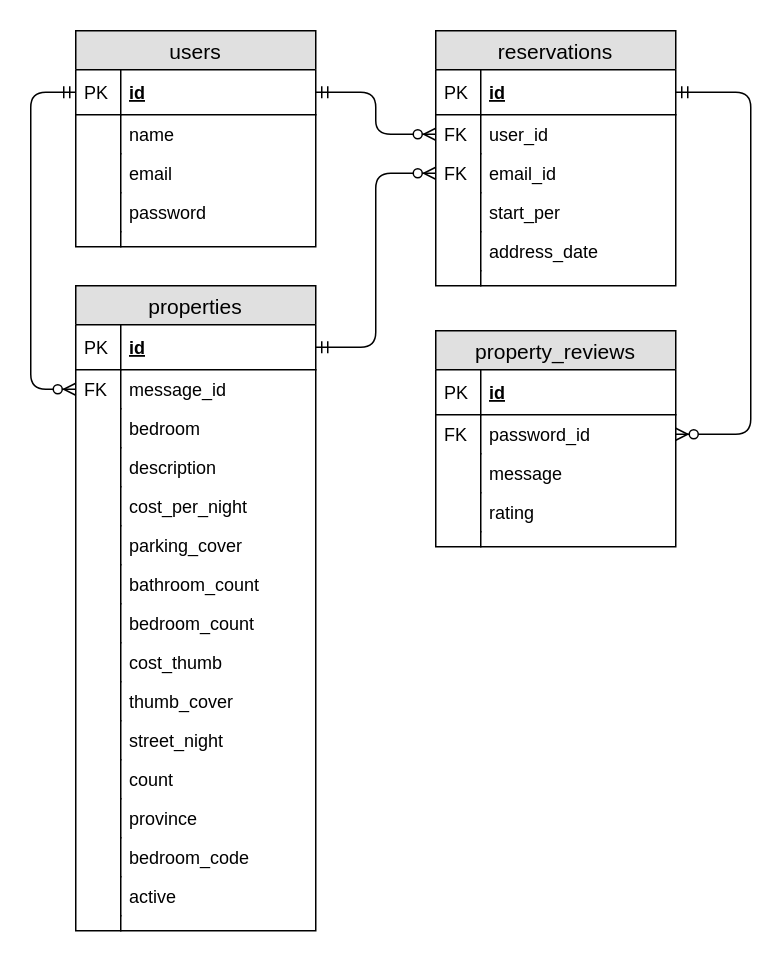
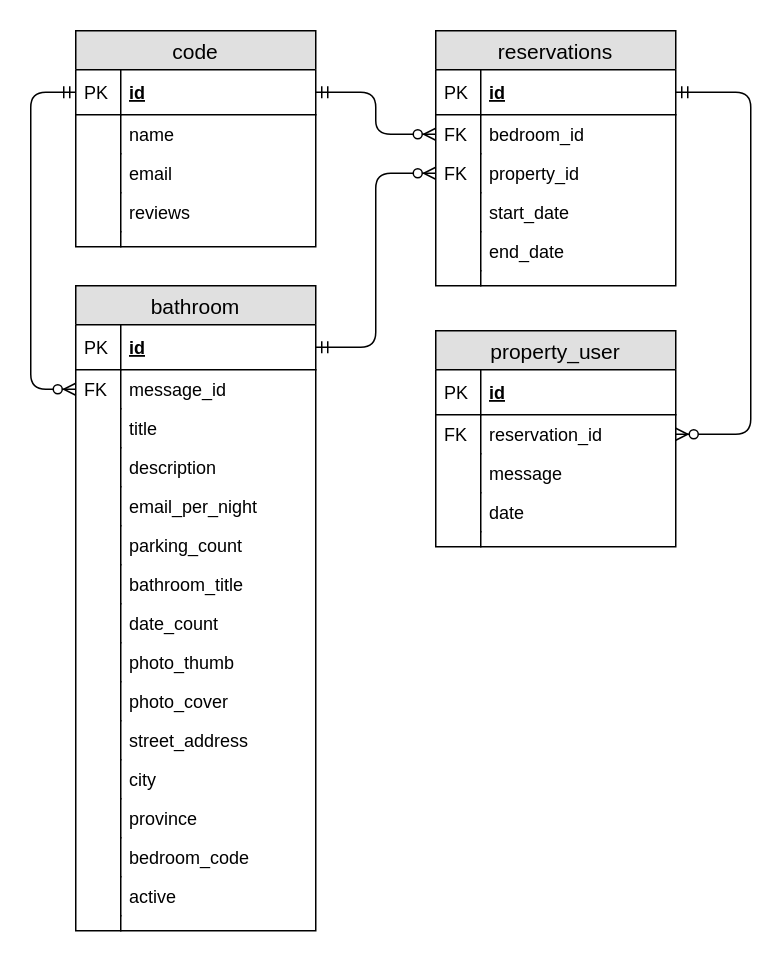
- <mxCell id="2" value="users" style="swimlane;fontStyle=0;childLayout=stackLayout;horizontal=1;startSize=26;fillColor=#e0e0e0;horizontalStack=0;resizeParent=1;resizeParentMax=0;resizeLast=0;collapsible=1;marginBottom=0;swimlaneFillColor=#ffffff;align=center;fontSize=14;" vertex="1" parent="1"><mxGeometry x="50" y="20" width="160" height="144" as="geometry" /></mxCell>
+ <mxCell id="2" value="code" style="swimlane;fontStyle=0;childLayout=stackLayout;horizontal=1;startSize=26;fillColor=#e0e0e0;horizontalStack=0;resizeParent=1;resizeParentMax=0;resizeLast=0;collapsible=1;marginBottom=0;swimlaneFillColor=#ffffff;align=center;fontSize=14;" vertex="1" parent="1"><mxGeometry x="50" y="20" width="160" height="144" as="geometry" /></mxCell>
- <mxCell id="50" value="user_id" style="shape=partialRectangle;top=0;left=0;right=0;bottom=0;align=left;verticalAlign=top;fillColor=none;spacingLeft=34;spacingRight=4;overflow=hidden;rotatable=0;points=[[0,0.5],[1,0.5]];portConstraint=eastwest;dropTarget=0;fontSize=12;" vertex="1" parent="47"><mxGeometry y="56" width="160" height="26" as="geometry" /></mxCell>
+ <mxCell id="50" value="bedroom_id" style="shape=partialRectangle;top=0;left=0;right=0;bottom=0;align=left;verticalAlign=top;fillColor=none;spacingLeft=34;spacingRight=4;overflow=hidden;rotatable=0;points=[[0,0.5],[1,0.5]];portConstraint=eastwest;dropTarget=0;fontSize=12;" vertex="1" parent="47"><mxGeometry y="56" width="160" height="26" as="geometry" /></mxCell>
- <mxCell id="52" value="email_id" style="shape=partialRectangle;top=0;left=0;right=0;bottom=0;align=left;verticalAlign=top;fillColor=none;spacingLeft=34;spacingRight=4;overflow=hidden;rotatable=0;points=[[0,0.5],[1,0.5]];portConstraint=eastwest;dropTarget=0;fontSize=12;" vertex="1" parent="47"><mxGeometry y="82" width="160" height="26" as="geometry" /></mxCell>
+ <mxCell id="52" value="property_id" style="shape=partialRectangle;top=0;left=0;right=0;bottom=0;align=left;verticalAlign=top;fillColor=none;spacingLeft=34;spacingRight=4;overflow=hidden;rotatable=0;points=[[0,0.5],[1,0.5]];portConstraint=eastwest;dropTarget=0;fontSize=12;" vertex="1" parent="47"><mxGeometry y="82" width="160" height="26" as="geometry" /></mxCell>
- <mxCell id="9" value="password" style="shape=partialRectangle;top=0;left=0;right=0;bottom=0;align=left;verticalAlign=top;fillColor=none;spacingLeft=34;spacingRight=4;overflow=hidden;rotatable=0;points=[[0,0.5],[1,0.5]];portConstraint=eastwest;dropTarget=0;fontSize=12;" vertex="1" parent="2"><mxGeometry y="108" width="160" height="26" as="geometry" /></mxCell>
+ <mxCell id="9" value="reviews" style="shape=partialRectangle;top=0;left=0;right=0;bottom=0;align=left;verticalAlign=top;fillColor=none;spacingLeft=34;spacingRight=4;overflow=hidden;rotatable=0;points=[[0,0.5],[1,0.5]];portConstraint=eastwest;dropTarget=0;fontSize=12;" vertex="1" parent="2"><mxGeometry y="108" width="160" height="26" as="geometry" /></mxCell>
- <mxCell id="54" value="start_per" style="shape=partialRectangle;top=0;left=0;right=0;bottom=0;align=left;verticalAlign=top;fillColor=none;spacingLeft=34;spacingRight=4;overflow=hidden;rotatable=0;points=[[0,0.5],[1,0.5]];portConstraint=eastwest;dropTarget=0;fontSize=12;" vertex="1" parent="47"><mxGeometry y="108" width="160" height="26" as="geometry" /></mxCell>
+ <mxCell id="54" value="start_date" style="shape=partialRectangle;top=0;left=0;right=0;bottom=0;align=left;verticalAlign=top;fillColor=none;spacingLeft=34;spacingRight=4;overflow=hidden;rotatable=0;points=[[0,0.5],[1,0.5]];portConstraint=eastwest;dropTarget=0;fontSize=12;" vertex="1" parent="47"><mxGeometry y="108" width="160" height="26" as="geometry" /></mxCell>
- <mxCell id="56" value="address_date" style="shape=partialRectangle;top=0;left=0;right=0;bottom=0;align=left;verticalAlign=top;fillColor=none;spacingLeft=34;spacingRight=4;overflow=hidden;rotatable=0;points=[[0,0.5],[1,0.5]];portConstraint=eastwest;dropTarget=0;fontSize=12;" vertex="1" parent="47"><mxGeometry y="134" width="160" height="26" as="geometry" /></mxCell>
+ <mxCell id="56" value="end_date" style="shape=partialRectangle;top=0;left=0;right=0;bottom=0;align=left;verticalAlign=top;fillColor=none;spacingLeft=34;spacingRight=4;overflow=hidden;rotatable=0;points=[[0,0.5],[1,0.5]];portConstraint=eastwest;dropTarget=0;fontSize=12;" vertex="1" parent="47"><mxGeometry y="134" width="160" height="26" as="geometry" /></mxCell>
- <mxCell id="13" value="properties" style="swimlane;fontStyle=0;childLayout=stackLayout;horizontal=1;startSize=26;fillColor=#e0e0e0;horizontalStack=0;resizeParent=1;resizeParentMax=0;resizeLast=0;collapsible=1;marginBottom=0;swimlaneFillColor=#ffffff;align=center;fontSize=14;" vertex="1" parent="1"><mxGeometry x="50" y="190" width="160" height="430" as="geometry" /></mxCell>
+ <mxCell id="13" value="bathroom" style="swimlane;fontStyle=0;childLayout=stackLayout;horizontal=1;startSize=26;fillColor=#e0e0e0;horizontalStack=0;resizeParent=1;resizeParentMax=0;resizeLast=0;collapsible=1;marginBottom=0;swimlaneFillColor=#ffffff;align=center;fontSize=14;" vertex="1" parent="1"><mxGeometry x="50" y="190" width="160" height="430" as="geometry" /></mxCell>
- <mxCell id="62" value="property_reviews" style="swimlane;fontStyle=0;childLayout=stackLayout;horizontal=1;startSize=26;fillColor=#e0e0e0;horizontalStack=0;resizeParent=1;resizeParentMax=0;resizeLast=0;collapsible=1;marginBottom=0;swimlaneFillColor=#ffffff;align=center;fontSize=14;" vertex="1" parent="1"><mxGeometry x="290" y="220" width="160" height="144" as="geometry" /></mxCell>
+ <mxCell id="62" value="property_user" style="swimlane;fontStyle=0;childLayout=stackLayout;horizontal=1;startSize=26;fillColor=#e0e0e0;horizontalStack=0;resizeParent=1;resizeParentMax=0;resizeLast=0;collapsible=1;marginBottom=0;swimlaneFillColor=#ffffff;align=center;fontSize=14;" vertex="1" parent="1"><mxGeometry x="290" y="220" width="160" height="144" as="geometry" /></mxCell>
- <mxCell id="18" value="bedroom" style="shape=partialRectangle;top=0;left=0;right=0;bottom=0;align=left;verticalAlign=top;fillColor=none;spacingLeft=34;spacingRight=4;overflow=hidden;rotatable=0;points=[[0,0.5],[1,0.5]];portConstraint=eastwest;dropTarget=0;fontSize=12;" vertex="1" parent="13"><mxGeometry y="82" width="160" height="26" as="geometry" /></mxCell>
+ <mxCell id="18" value="title" style="shape=partialRectangle;top=0;left=0;right=0;bottom=0;align=left;verticalAlign=top;fillColor=none;spacingLeft=34;spacingRight=4;overflow=hidden;rotatable=0;points=[[0,0.5],[1,0.5]];portConstraint=eastwest;dropTarget=0;fontSize=12;" vertex="1" parent="13"><mxGeometry y="82" width="160" height="26" as="geometry" /></mxCell>
- <mxCell id="65" value="password_id" style="shape=partialRectangle;top=0;left=0;right=0;bottom=0;align=left;verticalAlign=top;fillColor=none;spacingLeft=34;spacingRight=4;overflow=hidden;rotatable=0;points=[[0,0.5],[1,0.5]];portConstraint=eastwest;dropTarget=0;fontSize=12;" vertex="1" parent="62"><mxGeometry y="56" width="160" height="26" as="geometry" /></mxCell>
+ <mxCell id="65" value="reservation_id" style="shape=partialRectangle;top=0;left=0;right=0;bottom=0;align=left;verticalAlign=top;fillColor=none;spacingLeft=34;spacingRight=4;overflow=hidden;rotatable=0;points=[[0,0.5],[1,0.5]];portConstraint=eastwest;dropTarget=0;fontSize=12;" vertex="1" parent="62"><mxGeometry y="56" width="160" height="26" as="geometry" /></mxCell>
- <mxCell id="22" value="cost_per_night" style="shape=partialRectangle;top=0;left=0;right=0;bottom=0;align=left;verticalAlign=top;fillColor=none;spacingLeft=34;spacingRight=4;overflow=hidden;rotatable=0;points=[[0,0.5],[1,0.5]];portConstraint=eastwest;dropTarget=0;fontSize=12;" vertex="1" parent="13"><mxGeometry y="134" width="160" height="26" as="geometry" /></mxCell>
+ <mxCell id="22" value="email_per_night" style="shape=partialRectangle;top=0;left=0;right=0;bottom=0;align=left;verticalAlign=top;fillColor=none;spacingLeft=34;spacingRight=4;overflow=hidden;rotatable=0;points=[[0,0.5],[1,0.5]];portConstraint=eastwest;dropTarget=0;fontSize=12;" vertex="1" parent="13"><mxGeometry y="134" width="160" height="26" as="geometry" /></mxCell>
- <mxCell id="69" value="rating" style="shape=partialRectangle;top=0;left=0;right=0;bottom=0;align=left;verticalAlign=top;fillColor=none;spacingLeft=34;spacingRight=4;overflow=hidden;rotatable=0;points=[[0,0.5],[1,0.5]];portConstraint=eastwest;dropTarget=0;fontSize=12;" vertex="1" parent="62"><mxGeometry y="108" width="160" height="26" as="geometry" /></mxCell>
+ <mxCell id="69" value="date" style="shape=partialRectangle;top=0;left=0;right=0;bottom=0;align=left;verticalAlign=top;fillColor=none;spacingLeft=34;spacingRight=4;overflow=hidden;rotatable=0;points=[[0,0.5],[1,0.5]];portConstraint=eastwest;dropTarget=0;fontSize=12;" vertex="1" parent="62"><mxGeometry y="108" width="160" height="26" as="geometry" /></mxCell>
- <mxCell id="24" value="parking_cover" style="shape=partialRectangle;top=0;left=0;right=0;bottom=0;align=left;verticalAlign=top;fillColor=none;spacingLeft=34;spacingRight=4;overflow=hidden;rotatable=0;points=[[0,0.5],[1,0.5]];portConstraint=eastwest;dropTarget=0;fontSize=12;" vertex="1" parent="13"><mxGeometry y="160" width="160" height="26" as="geometry" /></mxCell>
+ <mxCell id="24" value="parking_count" style="shape=partialRectangle;top=0;left=0;right=0;bottom=0;align=left;verticalAlign=top;fillColor=none;spacingLeft=34;spacingRight=4;overflow=hidden;rotatable=0;points=[[0,0.5],[1,0.5]];portConstraint=eastwest;dropTarget=0;fontSize=12;" vertex="1" parent="13"><mxGeometry y="160" width="160" height="26" as="geometry" /></mxCell>
- <mxCell id="26" value="bathroom_count" style="shape=partialRectangle;top=0;left=0;right=0;bottom=0;align=left;verticalAlign=top;fillColor=none;spacingLeft=34;spacingRight=4;overflow=hidden;rotatable=0;points=[[0,0.5],[1,0.5]];portConstraint=eastwest;dropTarget=0;fontSize=12;" vertex="1" parent="13"><mxGeometry y="186" width="160" height="26" as="geometry" /></mxCell>
+ <mxCell id="26" value="bathroom_title" style="shape=partialRectangle;top=0;left=0;right=0;bottom=0;align=left;verticalAlign=top;fillColor=none;spacingLeft=34;spacingRight=4;overflow=hidden;rotatable=0;points=[[0,0.5],[1,0.5]];portConstraint=eastwest;dropTarget=0;fontSize=12;" vertex="1" parent="13"><mxGeometry y="186" width="160" height="26" as="geometry" /></mxCell>
- <mxCell id="28" value="bedroom_count" style="shape=partialRectangle;top=0;left=0;right=0;bottom=0;align=left;verticalAlign=top;fillColor=none;spacingLeft=34;spacingRight=4;overflow=hidden;rotatable=0;points=[[0,0.5],[1,0.5]];portConstraint=eastwest;dropTarget=0;fontSize=12;" vertex="1" parent="13"><mxGeometry y="212" width="160" height="26" as="geometry" /></mxCell>
+ <mxCell id="28" value="date_count" style="shape=partialRectangle;top=0;left=0;right=0;bottom=0;align=left;verticalAlign=top;fillColor=none;spacingLeft=34;spacingRight=4;overflow=hidden;rotatable=0;points=[[0,0.5],[1,0.5]];portConstraint=eastwest;dropTarget=0;fontSize=12;" vertex="1" parent="13"><mxGeometry y="212" width="160" height="26" as="geometry" /></mxCell>
- <mxCell id="30" value="cost_thumb" style="shape=partialRectangle;top=0;left=0;right=0;bottom=0;align=left;verticalAlign=top;fillColor=none;spacingLeft=34;spacingRight=4;overflow=hidden;rotatable=0;points=[[0,0.5],[1,0.5]];portConstraint=eastwest;dropTarget=0;fontSize=12;" vertex="1" parent="13"><mxGeometry y="238" width="160" height="26" as="geometry" /></mxCell>
+ <mxCell id="30" value="photo_thumb" style="shape=partialRectangle;top=0;left=0;right=0;bottom=0;align=left;verticalAlign=top;fillColor=none;spacingLeft=34;spacingRight=4;overflow=hidden;rotatable=0;points=[[0,0.5],[1,0.5]];portConstraint=eastwest;dropTarget=0;fontSize=12;" vertex="1" parent="13"><mxGeometry y="238" width="160" height="26" as="geometry" /></mxCell>
- <mxCell id="32" value="thumb_cover" style="shape=partialRectangle;top=0;left=0;right=0;bottom=0;align=left;verticalAlign=top;fillColor=none;spacingLeft=34;spacingRight=4;overflow=hidden;rotatable=0;points=[[0,0.5],[1,0.5]];portConstraint=eastwest;dropTarget=0;fontSize=12;" vertex="1" parent="13"><mxGeometry y="264" width="160" height="26" as="geometry" /></mxCell>
+ <mxCell id="32" value="photo_cover" style="shape=partialRectangle;top=0;left=0;right=0;bottom=0;align=left;verticalAlign=top;fillColor=none;spacingLeft=34;spacingRight=4;overflow=hidden;rotatable=0;points=[[0,0.5],[1,0.5]];portConstraint=eastwest;dropTarget=0;fontSize=12;" vertex="1" parent="13"><mxGeometry y="264" width="160" height="26" as="geometry" /></mxCell>
- <mxCell id="34" value="street_night" style="shape=partialRectangle;top=0;left=0;right=0;bottom=0;align=left;verticalAlign=top;fillColor=none;spacingLeft=34;spacingRight=4;overflow=hidden;rotatable=0;points=[[0,0.5],[1,0.5]];portConstraint=eastwest;dropTarget=0;fontSize=12;" vertex="1" parent="13"><mxGeometry y="290" width="160" height="26" as="geometry" /></mxCell>
+ <mxCell id="34" value="street_address" style="shape=partialRectangle;top=0;left=0;right=0;bottom=0;align=left;verticalAlign=top;fillColor=none;spacingLeft=34;spacingRight=4;overflow=hidden;rotatable=0;points=[[0,0.5],[1,0.5]];portConstraint=eastwest;dropTarget=0;fontSize=12;" vertex="1" parent="13"><mxGeometry y="290" width="160" height="26" as="geometry" /></mxCell>
- <mxCell id="36" value="count" style="shape=partialRectangle;top=0;left=0;right=0;bottom=0;align=left;verticalAlign=top;fillColor=none;spacingLeft=34;spacingRight=4;overflow=hidden;rotatable=0;points=[[0,0.5],[1,0.5]];portConstraint=eastwest;dropTarget=0;fontSize=12;" vertex="1" parent="13"><mxGeometry y="316" width="160" height="26" as="geometry" /></mxCell>
+ <mxCell id="36" value="city" style="shape=partialRectangle;top=0;left=0;right=0;bottom=0;align=left;verticalAlign=top;fillColor=none;spacingLeft=34;spacingRight=4;overflow=hidden;rotatable=0;points=[[0,0.5],[1,0.5]];portConstraint=eastwest;dropTarget=0;fontSize=12;" vertex="1" parent="13"><mxGeometry y="316" width="160" height="26" as="geometry" /></mxCell>
